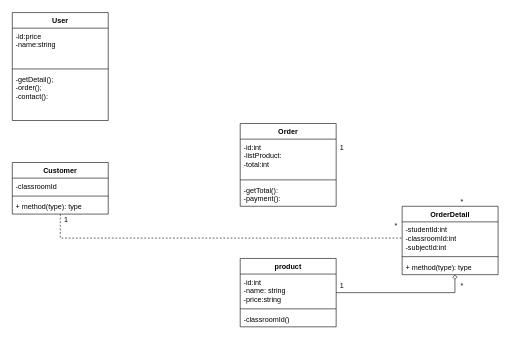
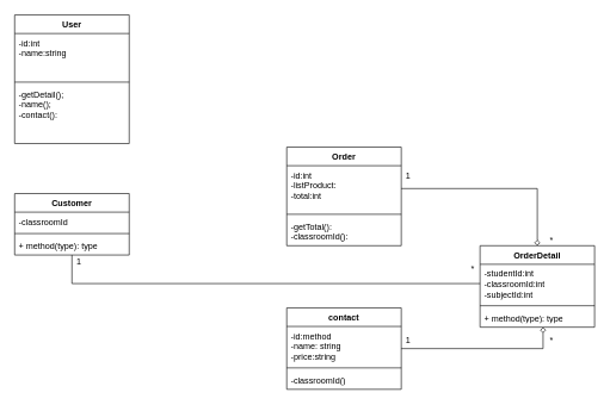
- <mxCell id="3" value="-id:price&lt;div&gt;-name:string&lt;/div&gt;&lt;div&gt;&lt;br&gt;&lt;/div&gt;" style="text;strokeColor=none;fillColor=none;align=left;verticalAlign=top;spacingLeft=4;spacingRight=4;overflow=hidden;rotatable=0;points=[[0,0.5],[1,0.5]];portConstraint=eastwest;whiteSpace=wrap;html=1;" vertex="1" parent="2"><mxGeometry y="26" width="160" height="64" as="geometry" /></mxCell>
+ <mxCell id="3" value="-id:int&lt;div&gt;-name:string&lt;/div&gt;&lt;div&gt;&lt;br&gt;&lt;/div&gt;" style="text;strokeColor=none;fillColor=none;align=left;verticalAlign=top;spacingLeft=4;spacingRight=4;overflow=hidden;rotatable=0;points=[[0,0.5],[1,0.5]];portConstraint=eastwest;whiteSpace=wrap;html=1;" vertex="1" parent="2"><mxGeometry y="26" width="160" height="64" as="geometry" /></mxCell>
- <mxCell id="5" value="-getDetail();&lt;div&gt;-order();&lt;/div&gt;&lt;div&gt;-contact():&lt;/div&gt;" style="text;strokeColor=none;fillColor=none;align=left;verticalAlign=top;spacingLeft=4;spacingRight=4;overflow=hidden;rotatable=0;points=[[0,0.5],[1,0.5]];portConstraint=eastwest;whiteSpace=wrap;html=1;" vertex="1" parent="2"><mxGeometry y="98" width="160" height="82" as="geometry" /></mxCell>
+ <mxCell id="5" value="-getDetail();&lt;div&gt;-name();&lt;/div&gt;&lt;div&gt;-contact():&lt;/div&gt;" style="text;strokeColor=none;fillColor=none;align=left;verticalAlign=top;spacingLeft=4;spacingRight=4;overflow=hidden;rotatable=0;points=[[0,0.5],[1,0.5]];portConstraint=eastwest;whiteSpace=wrap;html=1;" vertex="1" parent="2"><mxGeometry y="98" width="160" height="82" as="geometry" /></mxCell>
+ <mxCell id="23" style="edgeStyle=orthogonalEdgeStyle;rounded=0;orthogonalLoop=1;jettySize=auto;html=1;endArrow=diamond;endFill=0;" edge="1" parent="1" source="12" target="19"><mxGeometry relative="1" as="geometry" /></mxCell>
- <mxCell id="14" value="-getTotal():&lt;div&gt;-payment():&lt;/div&gt;" style="text;strokeColor=none;fillColor=none;align=left;verticalAlign=top;spacingLeft=4;spacingRight=4;overflow=hidden;rotatable=0;points=[[0,0.5],[1,0.5]];portConstraint=eastwest;whiteSpace=wrap;html=1;" vertex="1" parent="11"><mxGeometry y="98" width="160" height="40" as="geometry" /></mxCell>
+ <mxCell id="14" value="-getTotal():&lt;div&gt;-classroomId():&lt;/div&gt;" style="text;strokeColor=none;fillColor=none;align=left;verticalAlign=top;spacingLeft=4;spacingRight=4;overflow=hidden;rotatable=0;points=[[0,0.5],[1,0.5]];portConstraint=eastwest;whiteSpace=wrap;html=1;" vertex="1" parent="11"><mxGeometry y="98" width="160" height="40" as="geometry" /></mxCell>
- <mxCell id="6" style="edgeStyle=orthogonalEdgeStyle;rounded=0;orthogonalLoop=1;jettySize=auto;html=1;endArrow=none;endFill=0;dashed=1;" edge="1" parent="1" source="7" target="20"><mxGeometry relative="1" as="geometry" /></mxCell>
+ <mxCell id="6" style="edgeStyle=orthogonalEdgeStyle;rounded=0;orthogonalLoop=1;jettySize=auto;html=1;endArrow=none;endFill=0;" edge="1" parent="1" source="7" target="20"><mxGeometry relative="1" as="geometry" /></mxCell>
- <mxCell id="15" value="product" style="swimlane;fontStyle=1;align=center;verticalAlign=top;childLayout=stackLayout;horizontal=1;startSize=26;horizontalStack=0;resizeParent=1;resizeParentMax=0;resizeLast=0;collapsible=1;marginBottom=0;whiteSpace=wrap;html=1;" vertex="1" parent="1"><mxGeometry x="400" y="430" width="160" height="114" as="geometry" /></mxCell>
+ <mxCell id="15" value="contact" style="swimlane;fontStyle=1;align=center;verticalAlign=top;childLayout=stackLayout;horizontal=1;startSize=26;horizontalStack=0;resizeParent=1;resizeParentMax=0;resizeLast=0;collapsible=1;marginBottom=0;whiteSpace=wrap;html=1;" vertex="1" parent="1"><mxGeometry x="400" y="430" width="160" height="114" as="geometry" /></mxCell>
- <mxCell id="16" value="-id:int&lt;br&gt;-name: string&lt;br&gt;-price:string" style="text;strokeColor=none;fillColor=none;align=left;verticalAlign=top;spacingLeft=4;spacingRight=4;overflow=hidden;rotatable=0;points=[[0,0.5],[1,0.5]];portConstraint=eastwest;whiteSpace=wrap;html=1;" vertex="1" parent="15"><mxGeometry y="26" width="160" height="54" as="geometry" /></mxCell>
+ <mxCell id="16" value="-id:method&lt;br&gt;-name: string&lt;br&gt;-price:string" style="text;strokeColor=none;fillColor=none;align=left;verticalAlign=top;spacingLeft=4;spacingRight=4;overflow=hidden;rotatable=0;points=[[0,0.5],[1,0.5]];portConstraint=eastwest;whiteSpace=wrap;html=1;" vertex="1" parent="15"><mxGeometry y="26" width="160" height="54" as="geometry" /></mxCell>
